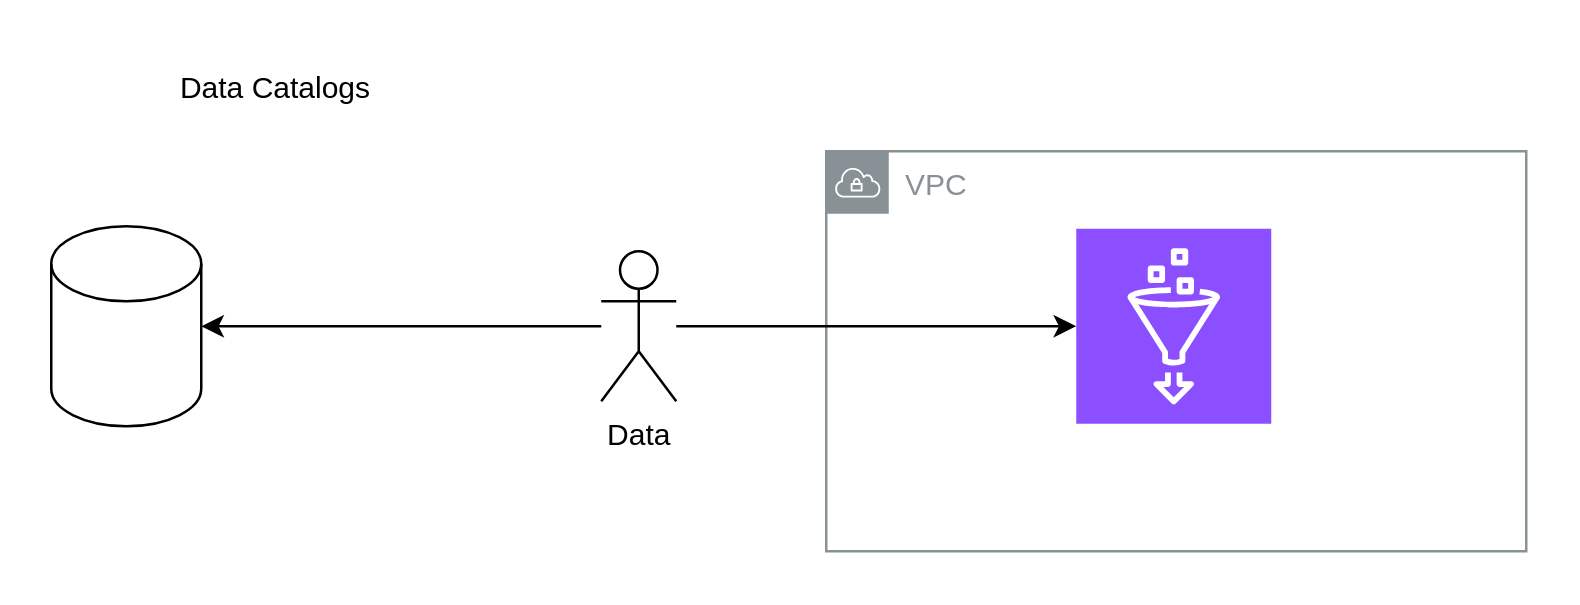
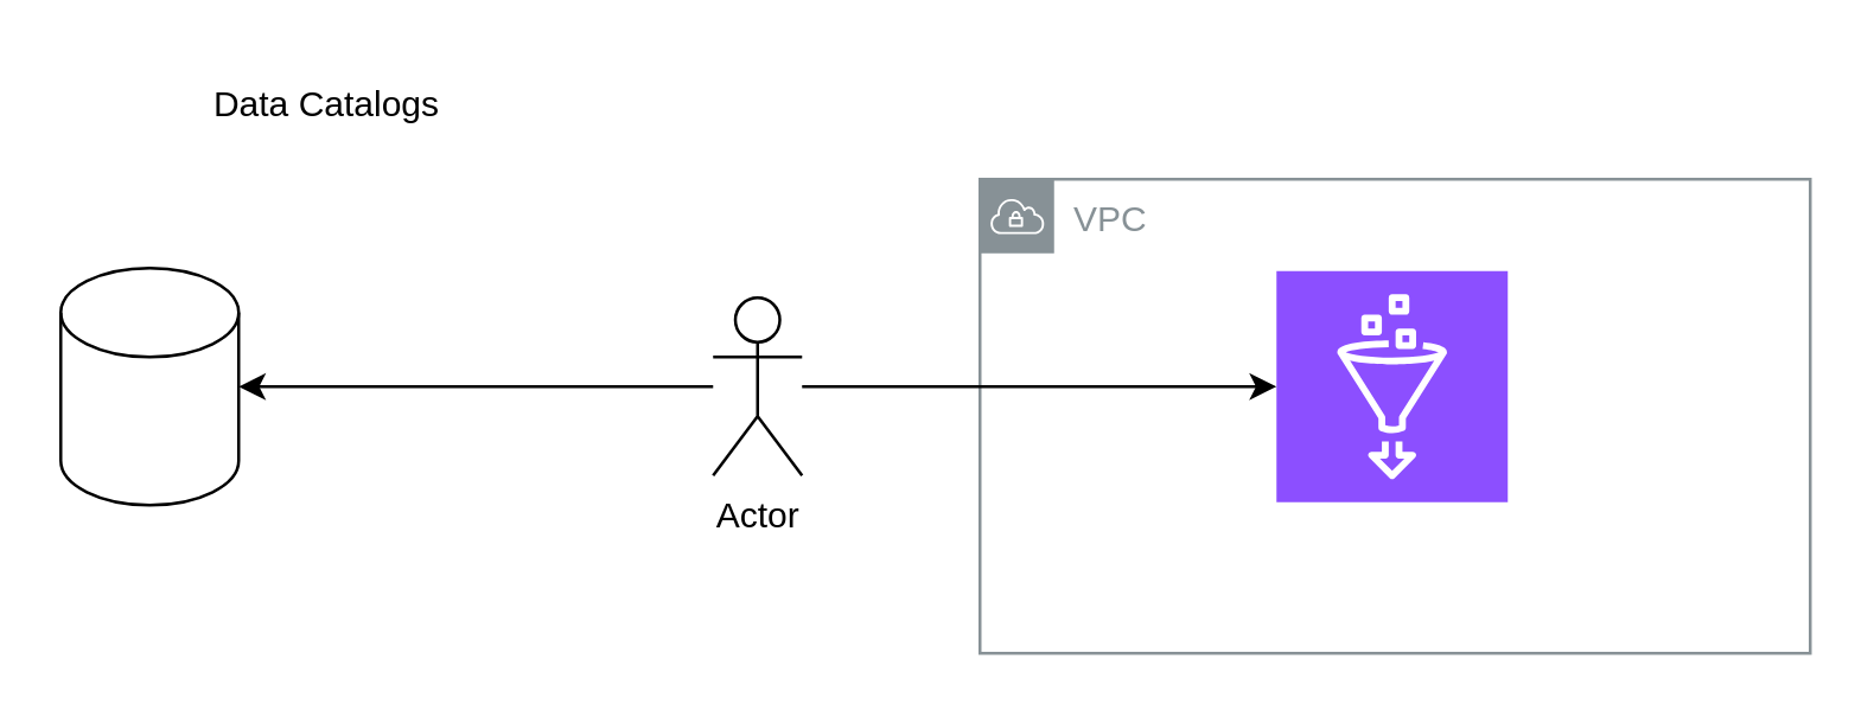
- <mxCell id="2" value="Data" style="shape=umlActor;verticalLabelPosition=bottom;verticalAlign=top;html=1;outlineConnect=0;" vertex="1" parent="1"><mxGeometry x="240" y="100" width="30" height="60" as="geometry" /></mxCell>
+ <mxCell id="2" value="Actor" style="shape=umlActor;verticalLabelPosition=bottom;verticalAlign=top;html=1;outlineConnect=0;" vertex="1" parent="1"><mxGeometry x="240" y="100" width="30" height="60" as="geometry" /></mxCell>
